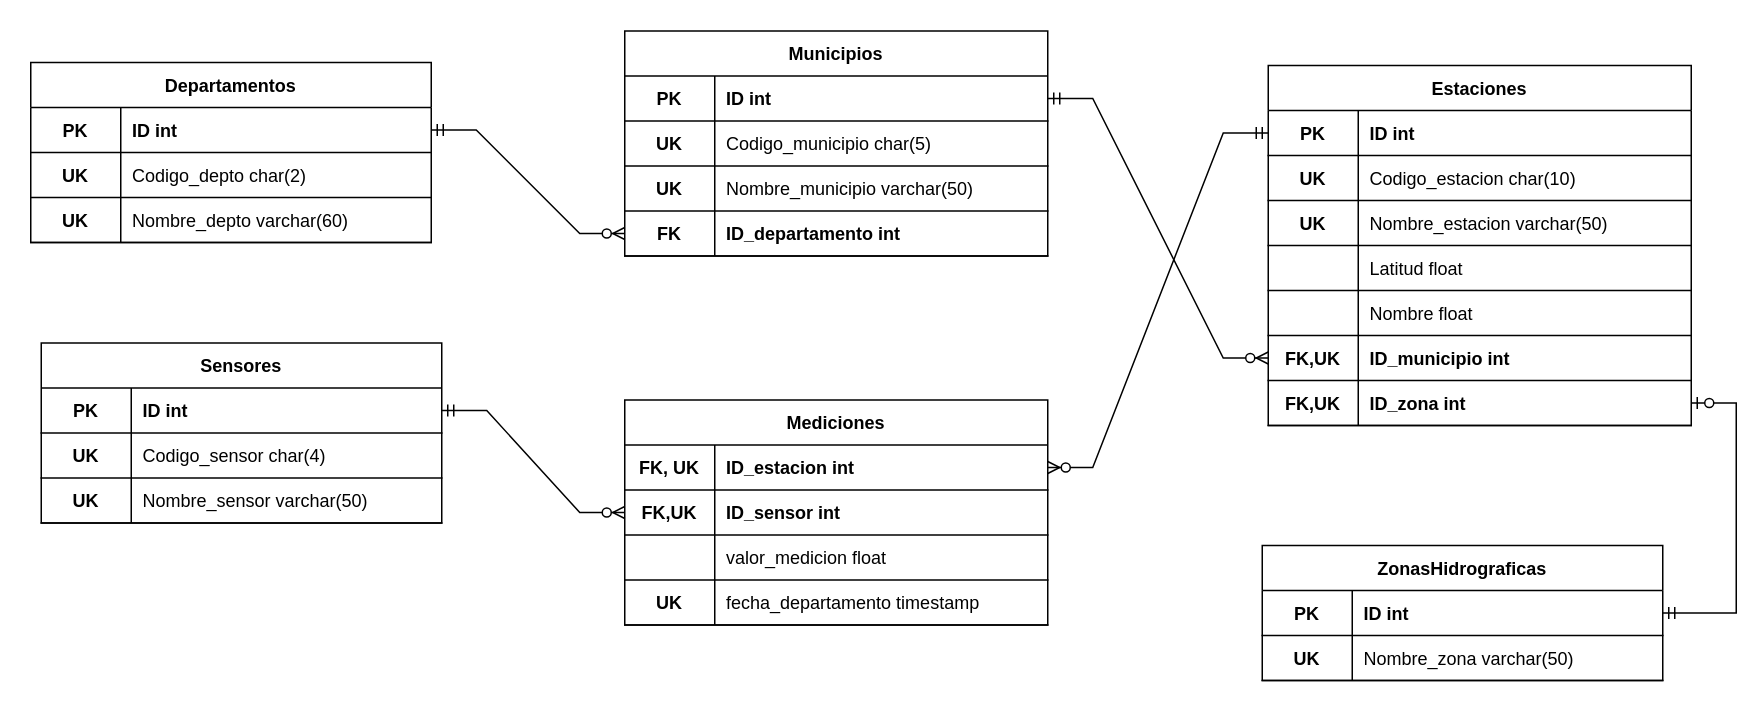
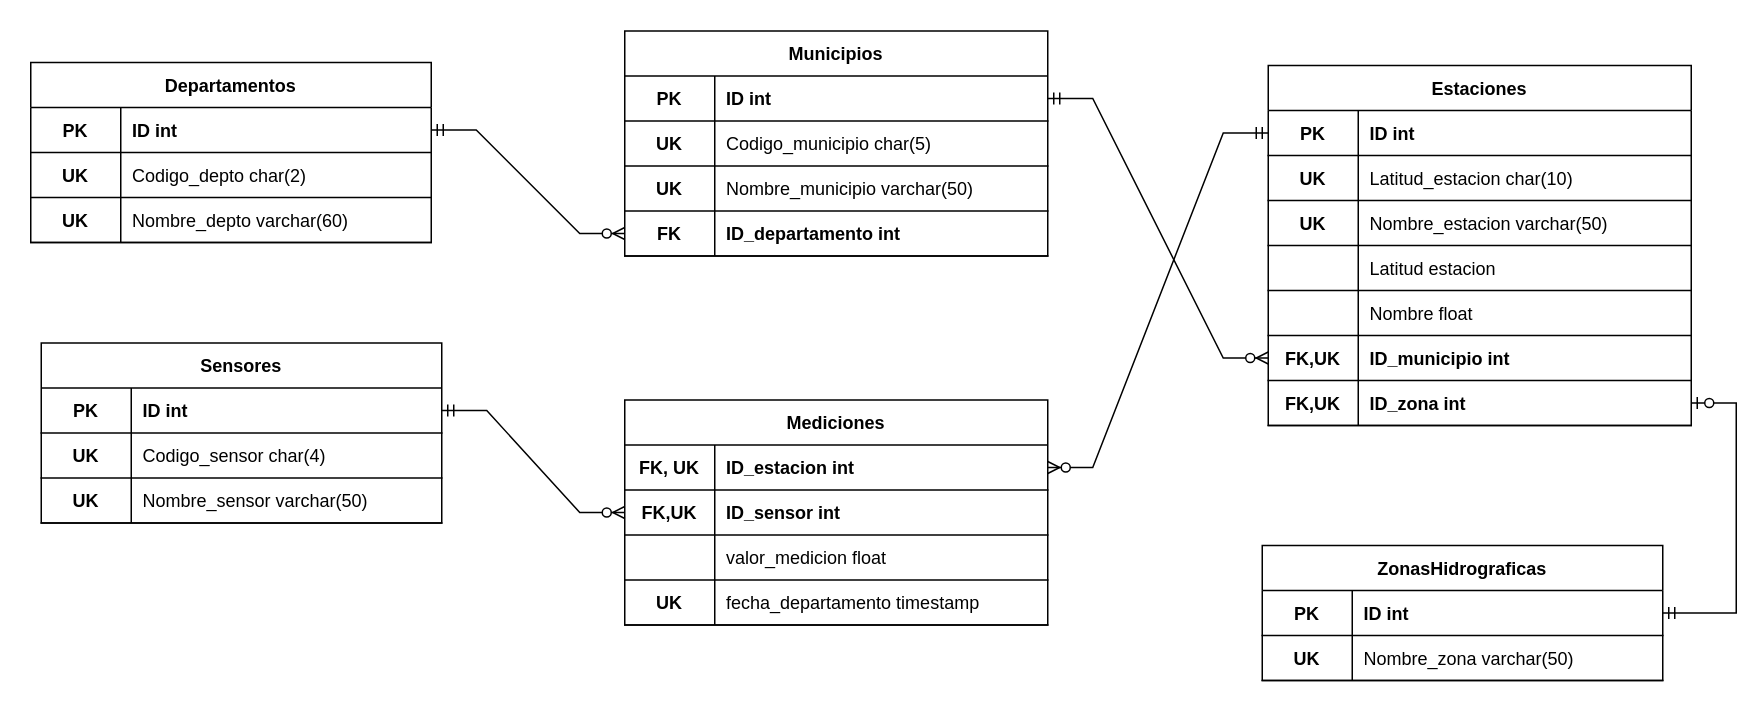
- <mxCell id="62" value="Codigo_estacion char(10)" style="shape=partialRectangle;connectable=0;fillColor=none;top=0;left=0;bottom=0;right=0;align=left;spacingLeft=6;fontStyle=0;overflow=hidden;" parent="60" vertex="1"><mxGeometry x="60" width="222.0" height="30" as="geometry"><mxRectangle width="222.0" height="30" as="alternateBounds" /></mxGeometry></mxCell>
+ <mxCell id="62" value="Latitud_estacion char(10)" style="shape=partialRectangle;connectable=0;fillColor=none;top=0;left=0;bottom=0;right=0;align=left;spacingLeft=6;fontStyle=0;overflow=hidden;" parent="60" vertex="1"><mxGeometry x="60" width="222.0" height="30" as="geometry"><mxRectangle width="222.0" height="30" as="alternateBounds" /></mxGeometry></mxCell>
- <mxCell id="68" value="Latitud float" style="shape=partialRectangle;connectable=0;fillColor=none;top=0;left=0;bottom=0;right=0;align=left;spacingLeft=6;fontStyle=0;overflow=hidden;" parent="66" vertex="1"><mxGeometry x="60" width="222.0" height="30" as="geometry"><mxRectangle width="222.0" height="30" as="alternateBounds" /></mxGeometry></mxCell>
+ <mxCell id="68" value="Latitud estacion" style="shape=partialRectangle;connectable=0;fillColor=none;top=0;left=0;bottom=0;right=0;align=left;spacingLeft=6;fontStyle=0;overflow=hidden;" parent="66" vertex="1"><mxGeometry x="60" width="222.0" height="30" as="geometry"><mxRectangle width="222.0" height="30" as="alternateBounds" /></mxGeometry></mxCell>
